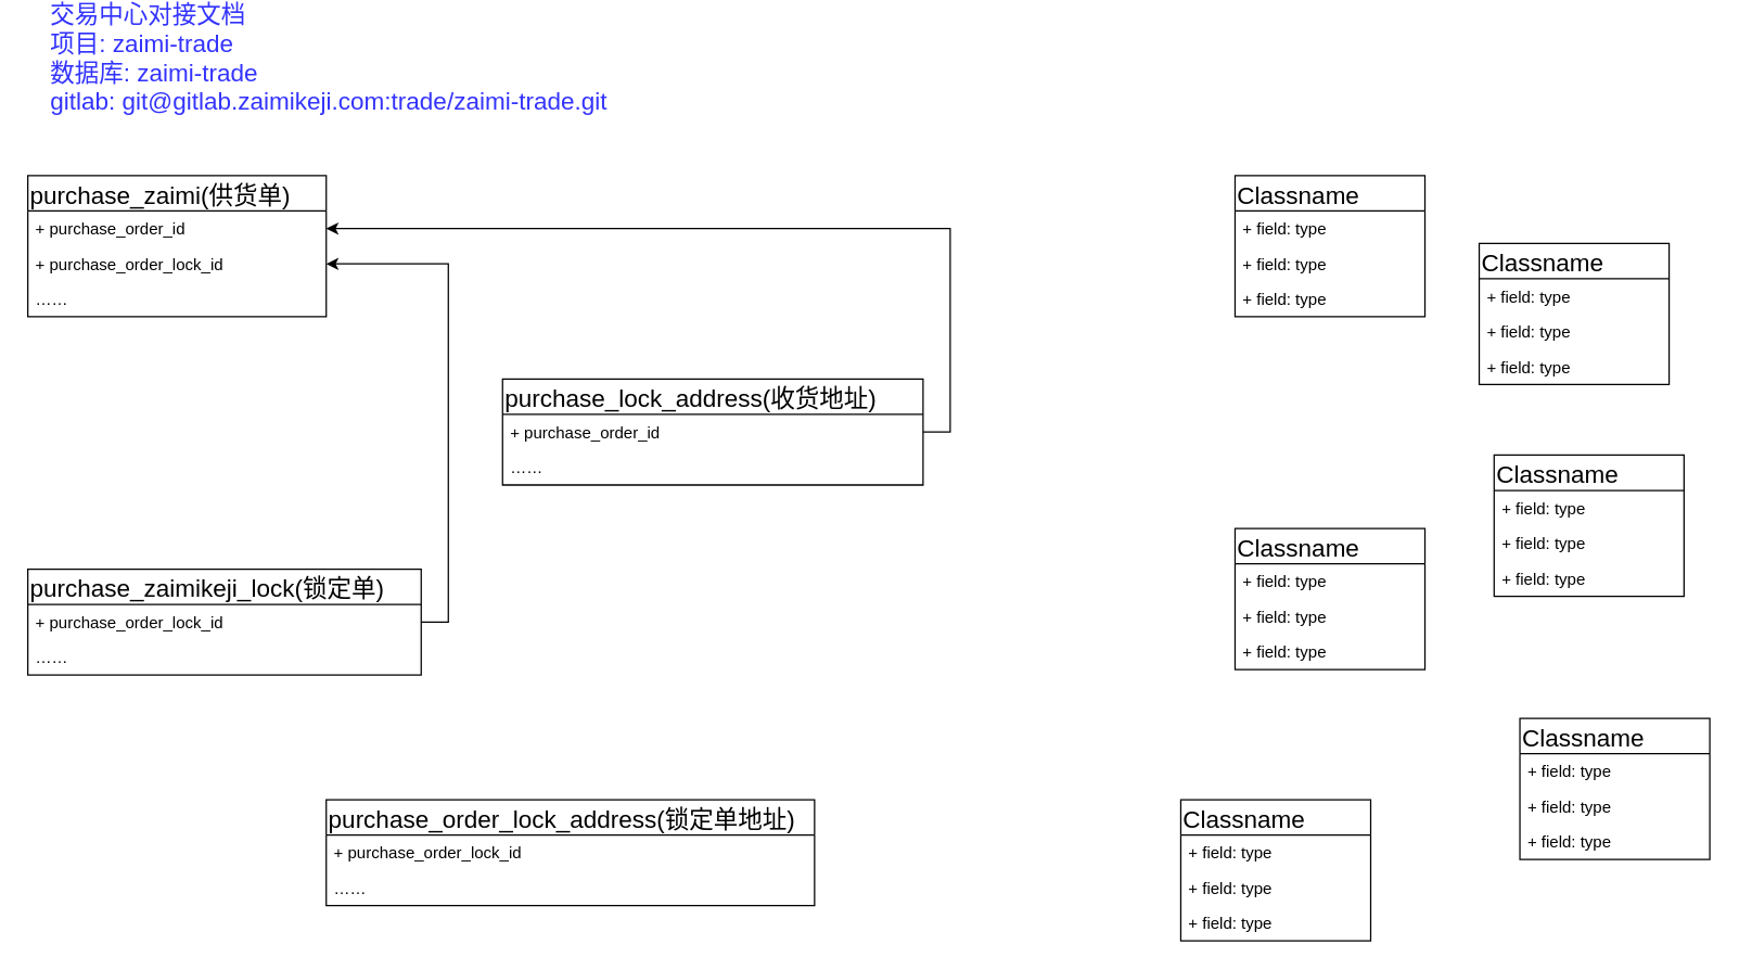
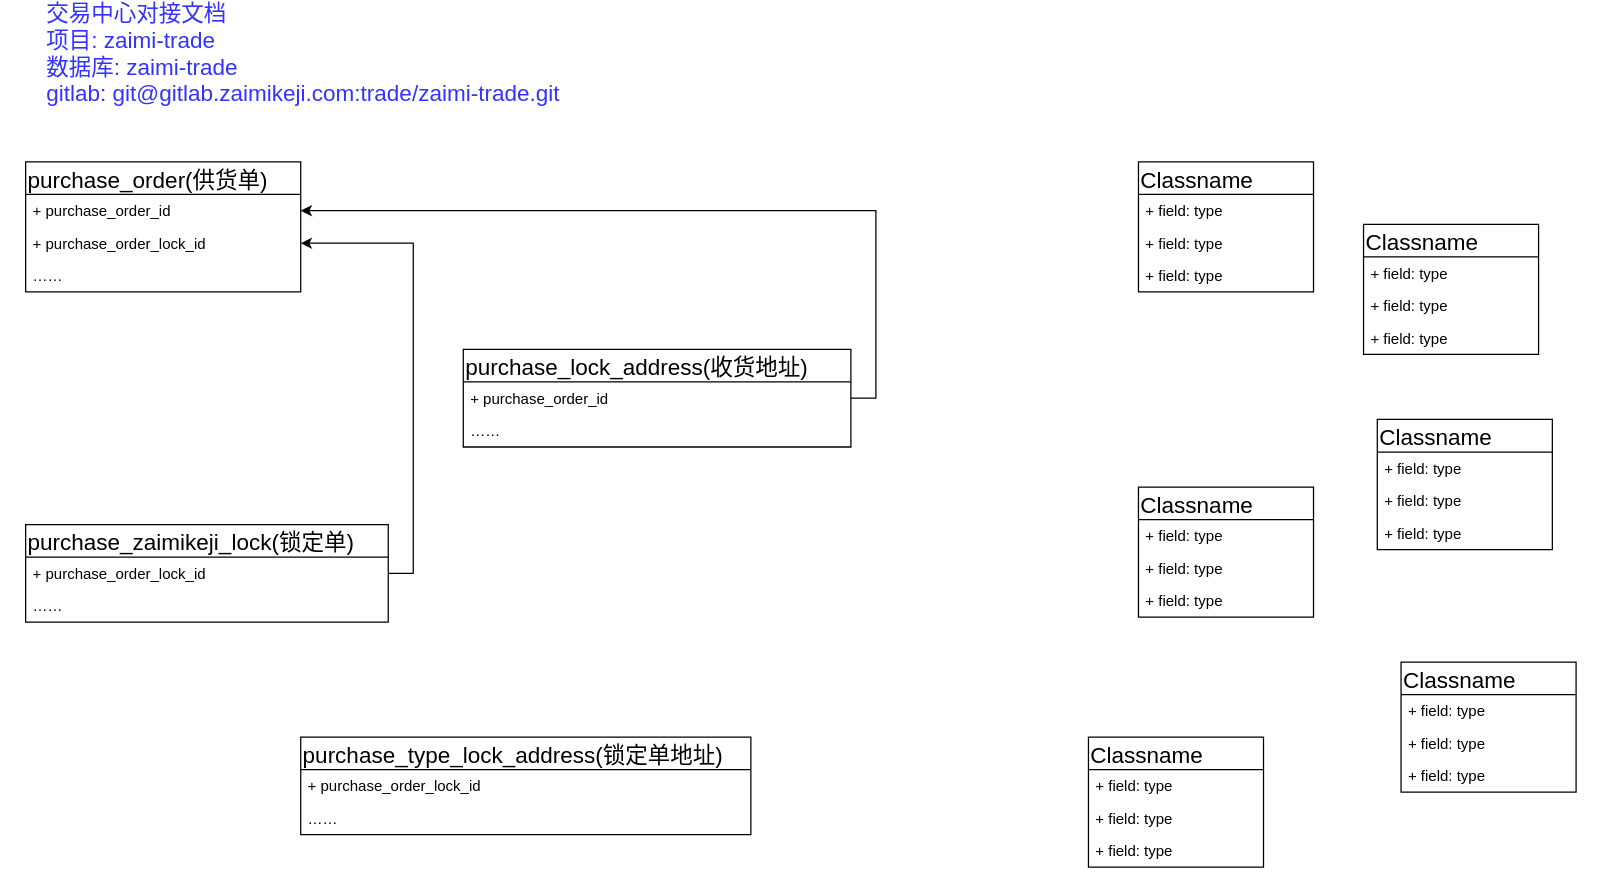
- <mxCell id="3" value="purchase_zaimi(供货单)" style="swimlane;fontStyle=0;childLayout=stackLayout;horizontal=1;startSize=26;fillColor=none;horizontalStack=0;resizeParent=1;resizeParentMax=0;resizeLast=0;collapsible=1;marginBottom=0;fontSize=18;fontColor=#000000;align=left;" parent="1" vertex="1"><mxGeometry x="20" y="105" width="220" height="104" as="geometry" /></mxCell>
+ <mxCell id="3" value="purchase_order(供货单)" style="swimlane;fontStyle=0;childLayout=stackLayout;horizontal=1;startSize=26;fillColor=none;horizontalStack=0;resizeParent=1;resizeParentMax=0;resizeLast=0;collapsible=1;marginBottom=0;fontSize=18;fontColor=#000000;align=left;" parent="1" vertex="1"><mxGeometry x="20" y="105" width="220" height="104" as="geometry" /></mxCell>
- <mxCell id="7" value="purchase_order_lock_address(锁定单地址)" style="swimlane;fontStyle=0;childLayout=stackLayout;horizontal=1;startSize=26;fillColor=none;horizontalStack=0;resizeParent=1;resizeParentMax=0;resizeLast=0;collapsible=1;marginBottom=0;fontSize=18;fontColor=#000000;align=left;" parent="1" vertex="1"><mxGeometry x="240" y="565" width="360" height="78" as="geometry" /></mxCell>
+ <mxCell id="7" value="purchase_type_lock_address(锁定单地址)" style="swimlane;fontStyle=0;childLayout=stackLayout;horizontal=1;startSize=26;fillColor=none;horizontalStack=0;resizeParent=1;resizeParentMax=0;resizeLast=0;collapsible=1;marginBottom=0;fontSize=18;fontColor=#000000;align=left;" parent="1" vertex="1"><mxGeometry x="240" y="565" width="360" height="78" as="geometry" /></mxCell>
